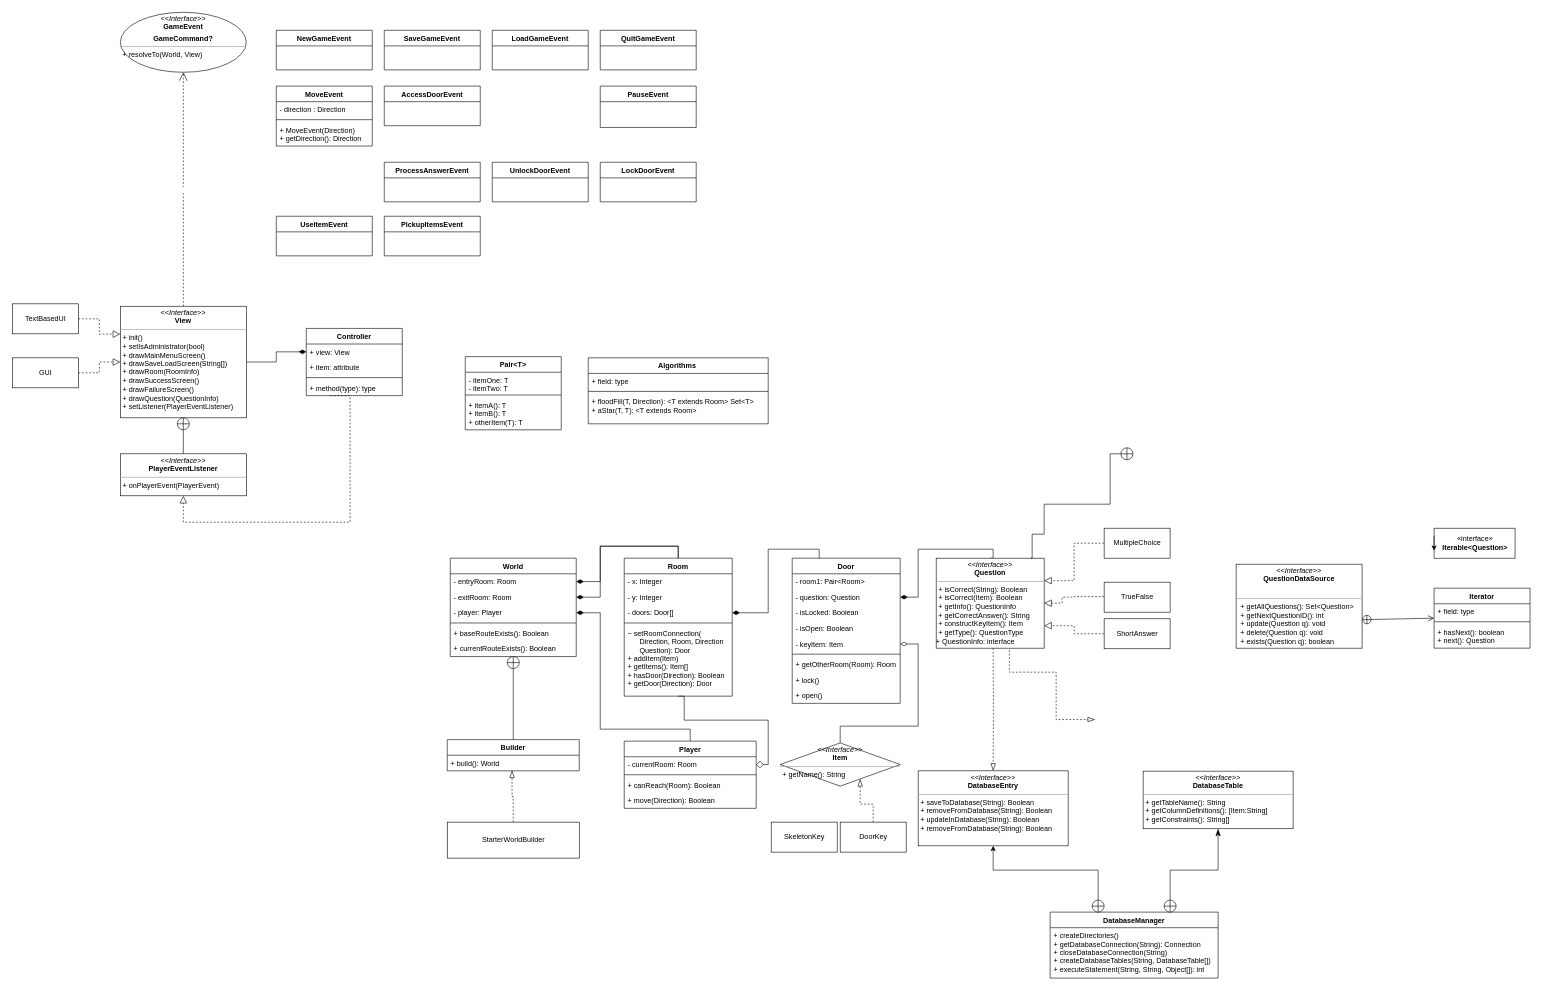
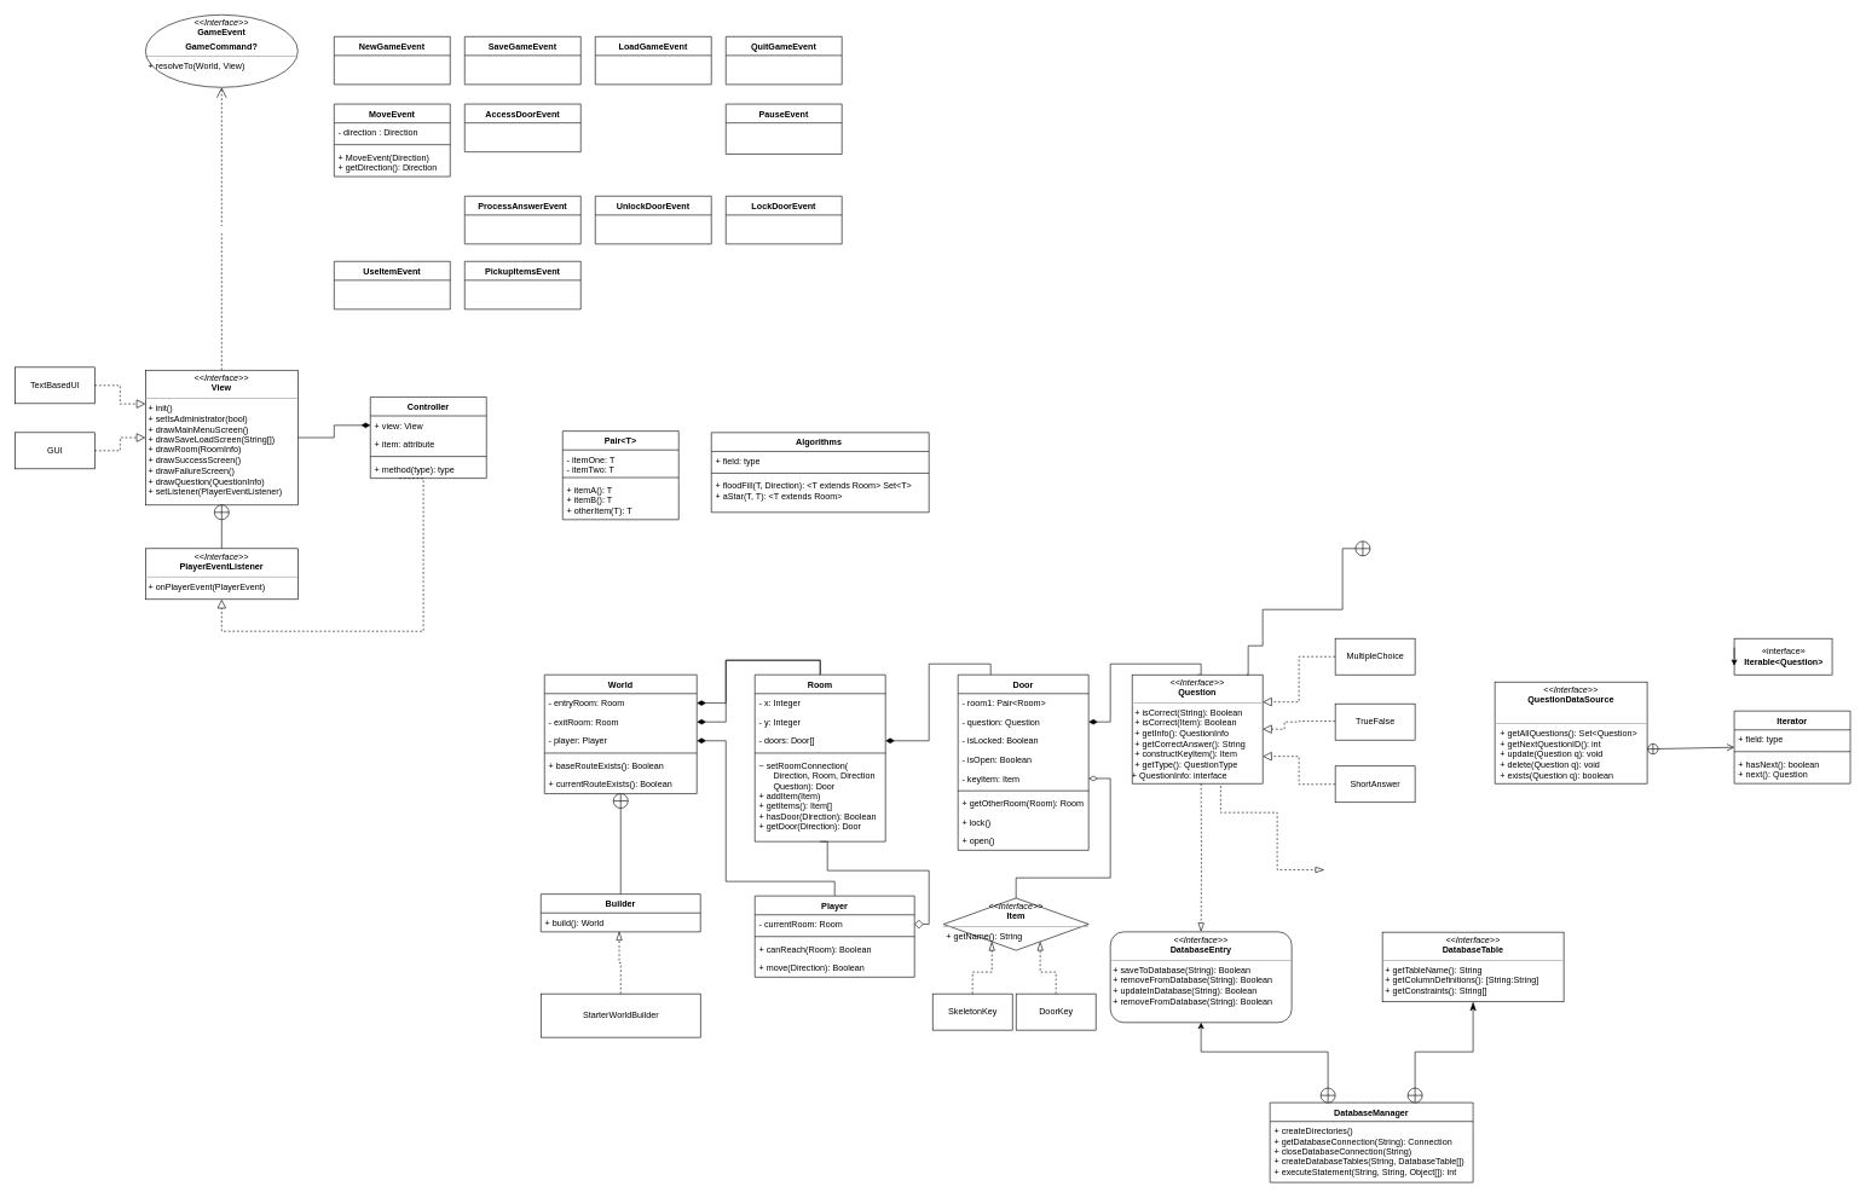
- <mxCell id="57" value="ShortAnswer" style="html=1;" parent="1" vertex="1"><mxGeometry x="1840" y="1031" width="110" height="50" as="geometry" /></mxCell>
+ <mxCell id="57" value="ShortAnswer" style="html=1;" parent="1" vertex="1"><mxGeometry x="1840" y="1056" width="110" height="50" as="geometry" /></mxCell>
- <mxCell id="70" value="&lt;p style=&quot;margin: 0px ; margin-top: 4px ; text-align: center&quot;&gt;&lt;i&gt;&amp;lt;&amp;lt;Interface&amp;gt;&amp;gt;&lt;/i&gt;&lt;br&gt;&lt;b&gt;DatabaseTable&lt;/b&gt;&lt;/p&gt;&lt;hr size=&quot;1&quot;&gt;&lt;p style=&quot;margin: 0px ; margin-left: 4px&quot;&gt;+ getTableName(): String&lt;/p&gt;&lt;p style=&quot;margin: 0px ; margin-left: 4px&quot;&gt;+ getColumnDefinitions(): [Item:String]&lt;/p&gt;&lt;p style=&quot;margin: 0px ; margin-left: 4px&quot;&gt;+ getConstraints(): String[]&lt;/p&gt;" style="verticalAlign=top;align=left;overflow=fill;fontSize=12;fontFamily=Helvetica;html=1;" parent="1" vertex="1"><mxGeometry x="1905" y="1285" width="250" height="96" as="geometry" /></mxCell>
+ <mxCell id="70" value="&lt;p style=&quot;margin: 0px ; margin-top: 4px ; text-align: center&quot;&gt;&lt;i&gt;&amp;lt;&amp;lt;Interface&amp;gt;&amp;gt;&lt;/i&gt;&lt;br&gt;&lt;b&gt;DatabaseTable&lt;/b&gt;&lt;/p&gt;&lt;hr size=&quot;1&quot;&gt;&lt;p style=&quot;margin: 0px ; margin-left: 4px&quot;&gt;+ getTableName(): String&lt;/p&gt;&lt;p style=&quot;margin: 0px ; margin-left: 4px&quot;&gt;+ getColumnDefinitions(): [String:String]&lt;/p&gt;&lt;p style=&quot;margin: 0px ; margin-left: 4px&quot;&gt;+ getConstraints(): String[]&lt;/p&gt;" style="verticalAlign=top;align=left;overflow=fill;fontSize=12;fontFamily=Helvetica;html=1;" parent="1" vertex="1"><mxGeometry x="1905" y="1285" width="250" height="96" as="geometry" /></mxCell>
+ <mxCell id="80" style="edgeStyle=orthogonalEdgeStyle;rounded=0;orthogonalLoop=1;jettySize=auto;html=1;exitX=0.5;exitY=0;exitDx=0;exitDy=0;entryX=0.25;entryY=1;entryDx=0;entryDy=0;dashed=1;startSize=10;endArrow=blockThin;endFill=0;endSize=10;" parent="1" source="81" target="79" edge="1"><mxGeometry relative="1" as="geometry" /></mxCell>
- <mxCell id="67" value="&lt;p style=&quot;margin: 0px ; margin-top: 4px ; text-align: center&quot;&gt;&lt;i&gt;&amp;lt;&amp;lt;Interface&amp;gt;&amp;gt;&lt;/i&gt;&lt;br&gt;&lt;b&gt;DatabaseEntry&lt;/b&gt;&lt;/p&gt;&lt;hr size=&quot;1&quot;&gt;&lt;p style=&quot;margin: 0px ; margin-left: 4px&quot;&gt;+ saveToDatabase(String): Boolean&lt;/p&gt;&lt;p style=&quot;margin: 0px ; margin-left: 4px&quot;&gt;+ removeFromDatabase(String): Boolean&lt;br&gt;+ updateInDatabase(String): Boolean&lt;/p&gt;&lt;p style=&quot;margin: 0px ; margin-left: 4px&quot;&gt;+ removeFromDatabase(String): Boolean&lt;/p&gt;" style="verticalAlign=top;align=left;overflow=fill;fontSize=12;fontFamily=Helvetica;html=1;" parent="1" vertex="1"><mxGeometry x="1530" y="1284.5" width="250" height="125" as="geometry" /></mxCell>
+ <mxCell id="67" value="&lt;p style=&quot;margin: 0px ; margin-top: 4px ; text-align: center&quot;&gt;&lt;i&gt;&amp;lt;&amp;lt;Interface&amp;gt;&amp;gt;&lt;/i&gt;&lt;br&gt;&lt;b&gt;DatabaseEntry&lt;/b&gt;&lt;/p&gt;&lt;hr size=&quot;1&quot;&gt;&lt;p style=&quot;margin: 0px ; margin-left: 4px&quot;&gt;+ saveToDatabase(String): Boolean&lt;/p&gt;&lt;p style=&quot;margin: 0px ; margin-left: 4px&quot;&gt;+ removeFromDatabase(String): Boolean&lt;br&gt;+ updateInDatabase(String): Boolean&lt;/p&gt;&lt;p style=&quot;margin: 0px ; margin-left: 4px&quot;&gt;+ removeFromDatabase(String): Boolean&lt;/p&gt;" style="verticalAlign=top;align=left;overflow=fill;fontSize=12;fontFamily=Helvetica;html=1;rounded=1;" parent="1" vertex="1"><mxGeometry x="1530" y="1284.5" width="250" height="125" as="geometry" /></mxCell>
